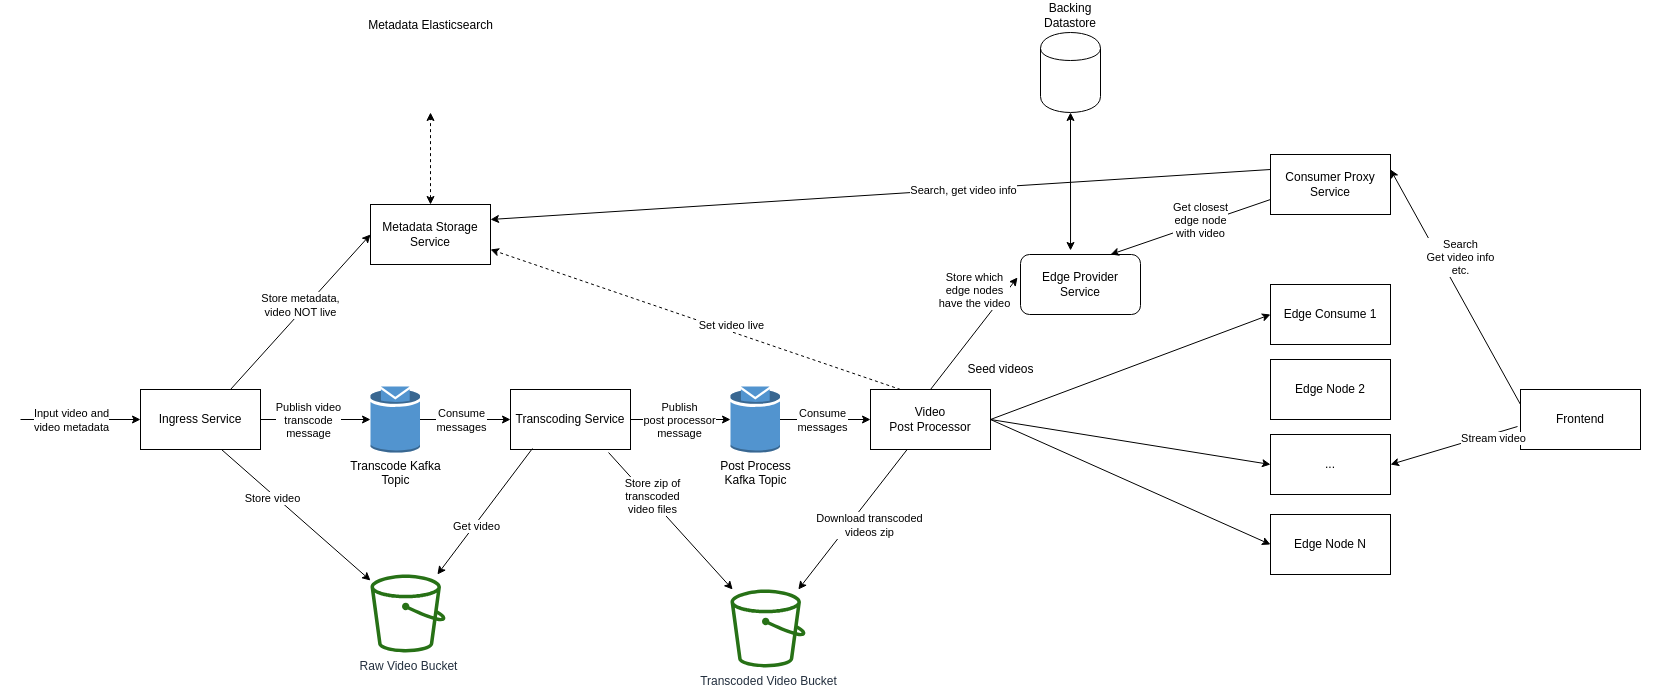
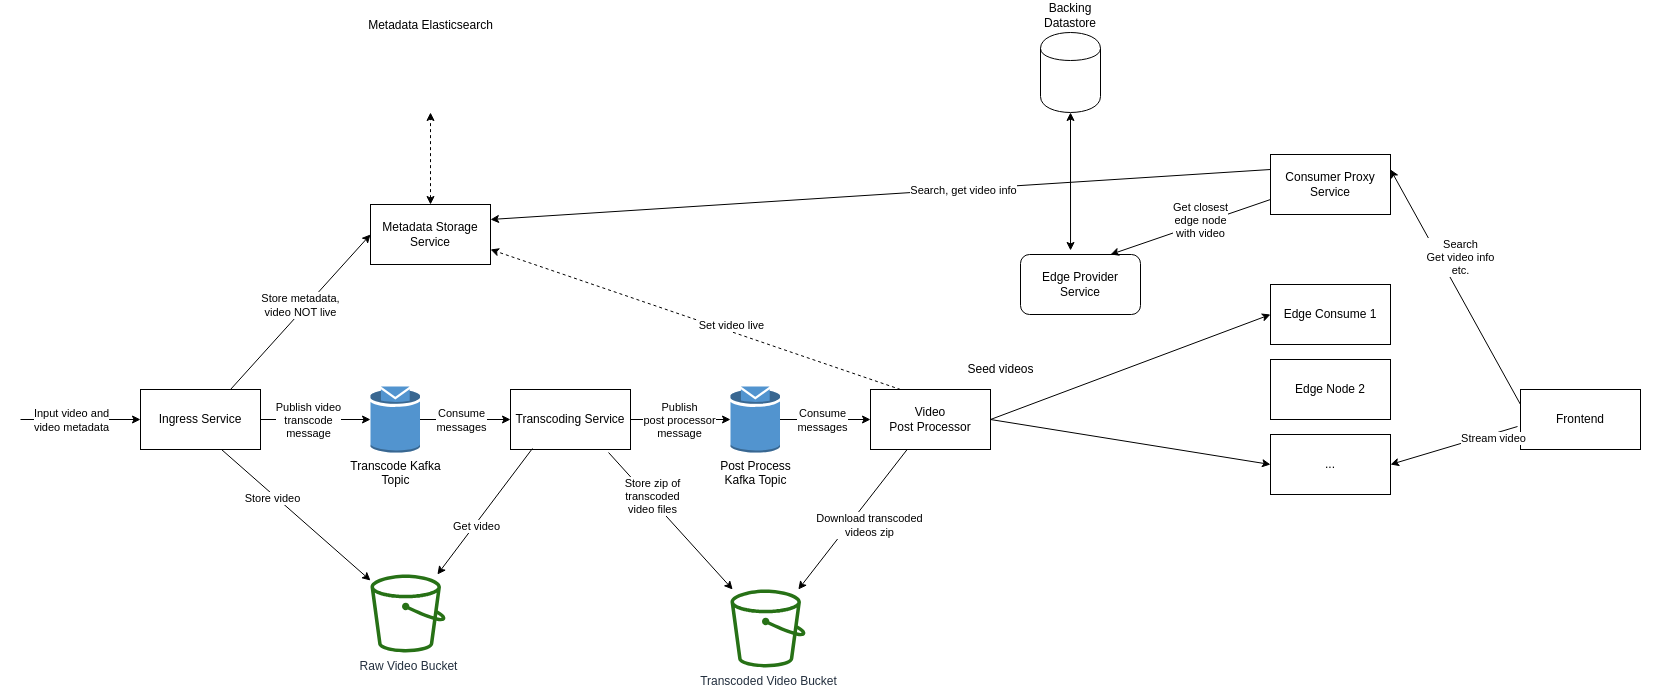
- <mxCell id="43" value="" style="endArrow=classic;html=1;exitX=0.5;exitY=0;exitDx=0;exitDy=0;entryX=-0.025;entryY=0.383;entryDx=0;entryDy=0;entryPerimeter=0;" edge="1" parent="1" source="28" target="42"><mxGeometry width="50" height="50" relative="1" as="geometry"><mxPoint x="990" y="702" as="sourcePoint" /><mxPoint x="1040" y="652" as="targetPoint" /></mxGeometry></mxCell>
- <mxCell id="44" value="Store which&lt;br&gt;edge nodes&lt;br&gt;have the video" style="edgeLabel;html=1;align=center;verticalAlign=middle;resizable=0;points=[];" vertex="1" connectable="0" parent="43"><mxGeometry x="0.153" y="1" relative="1" as="geometry"><mxPoint x="-6.45" y="-33.8" as="offset" /></mxGeometry></mxCell>
- <mxCell id="40" value="" style="endArrow=classic;html=1;entryX=0;entryY=0.5;entryDx=0;entryDy=0;exitX=1;exitY=0.5;exitDx=0;exitDy=0;" edge="1" parent="1" source="28" target="37"><mxGeometry width="50" height="50" relative="1" as="geometry"><mxPoint x="990" y="492" as="sourcePoint" /><mxPoint x="1000" y="542" as="targetPoint" /></mxGeometry></mxCell>
- <mxCell id="37" value="Edge Node N" style="rounded=0;whiteSpace=wrap;html=1;" vertex="1" parent="1"><mxGeometry x="1270" y="502" width="120" height="60" as="geometry" /></mxCell>
